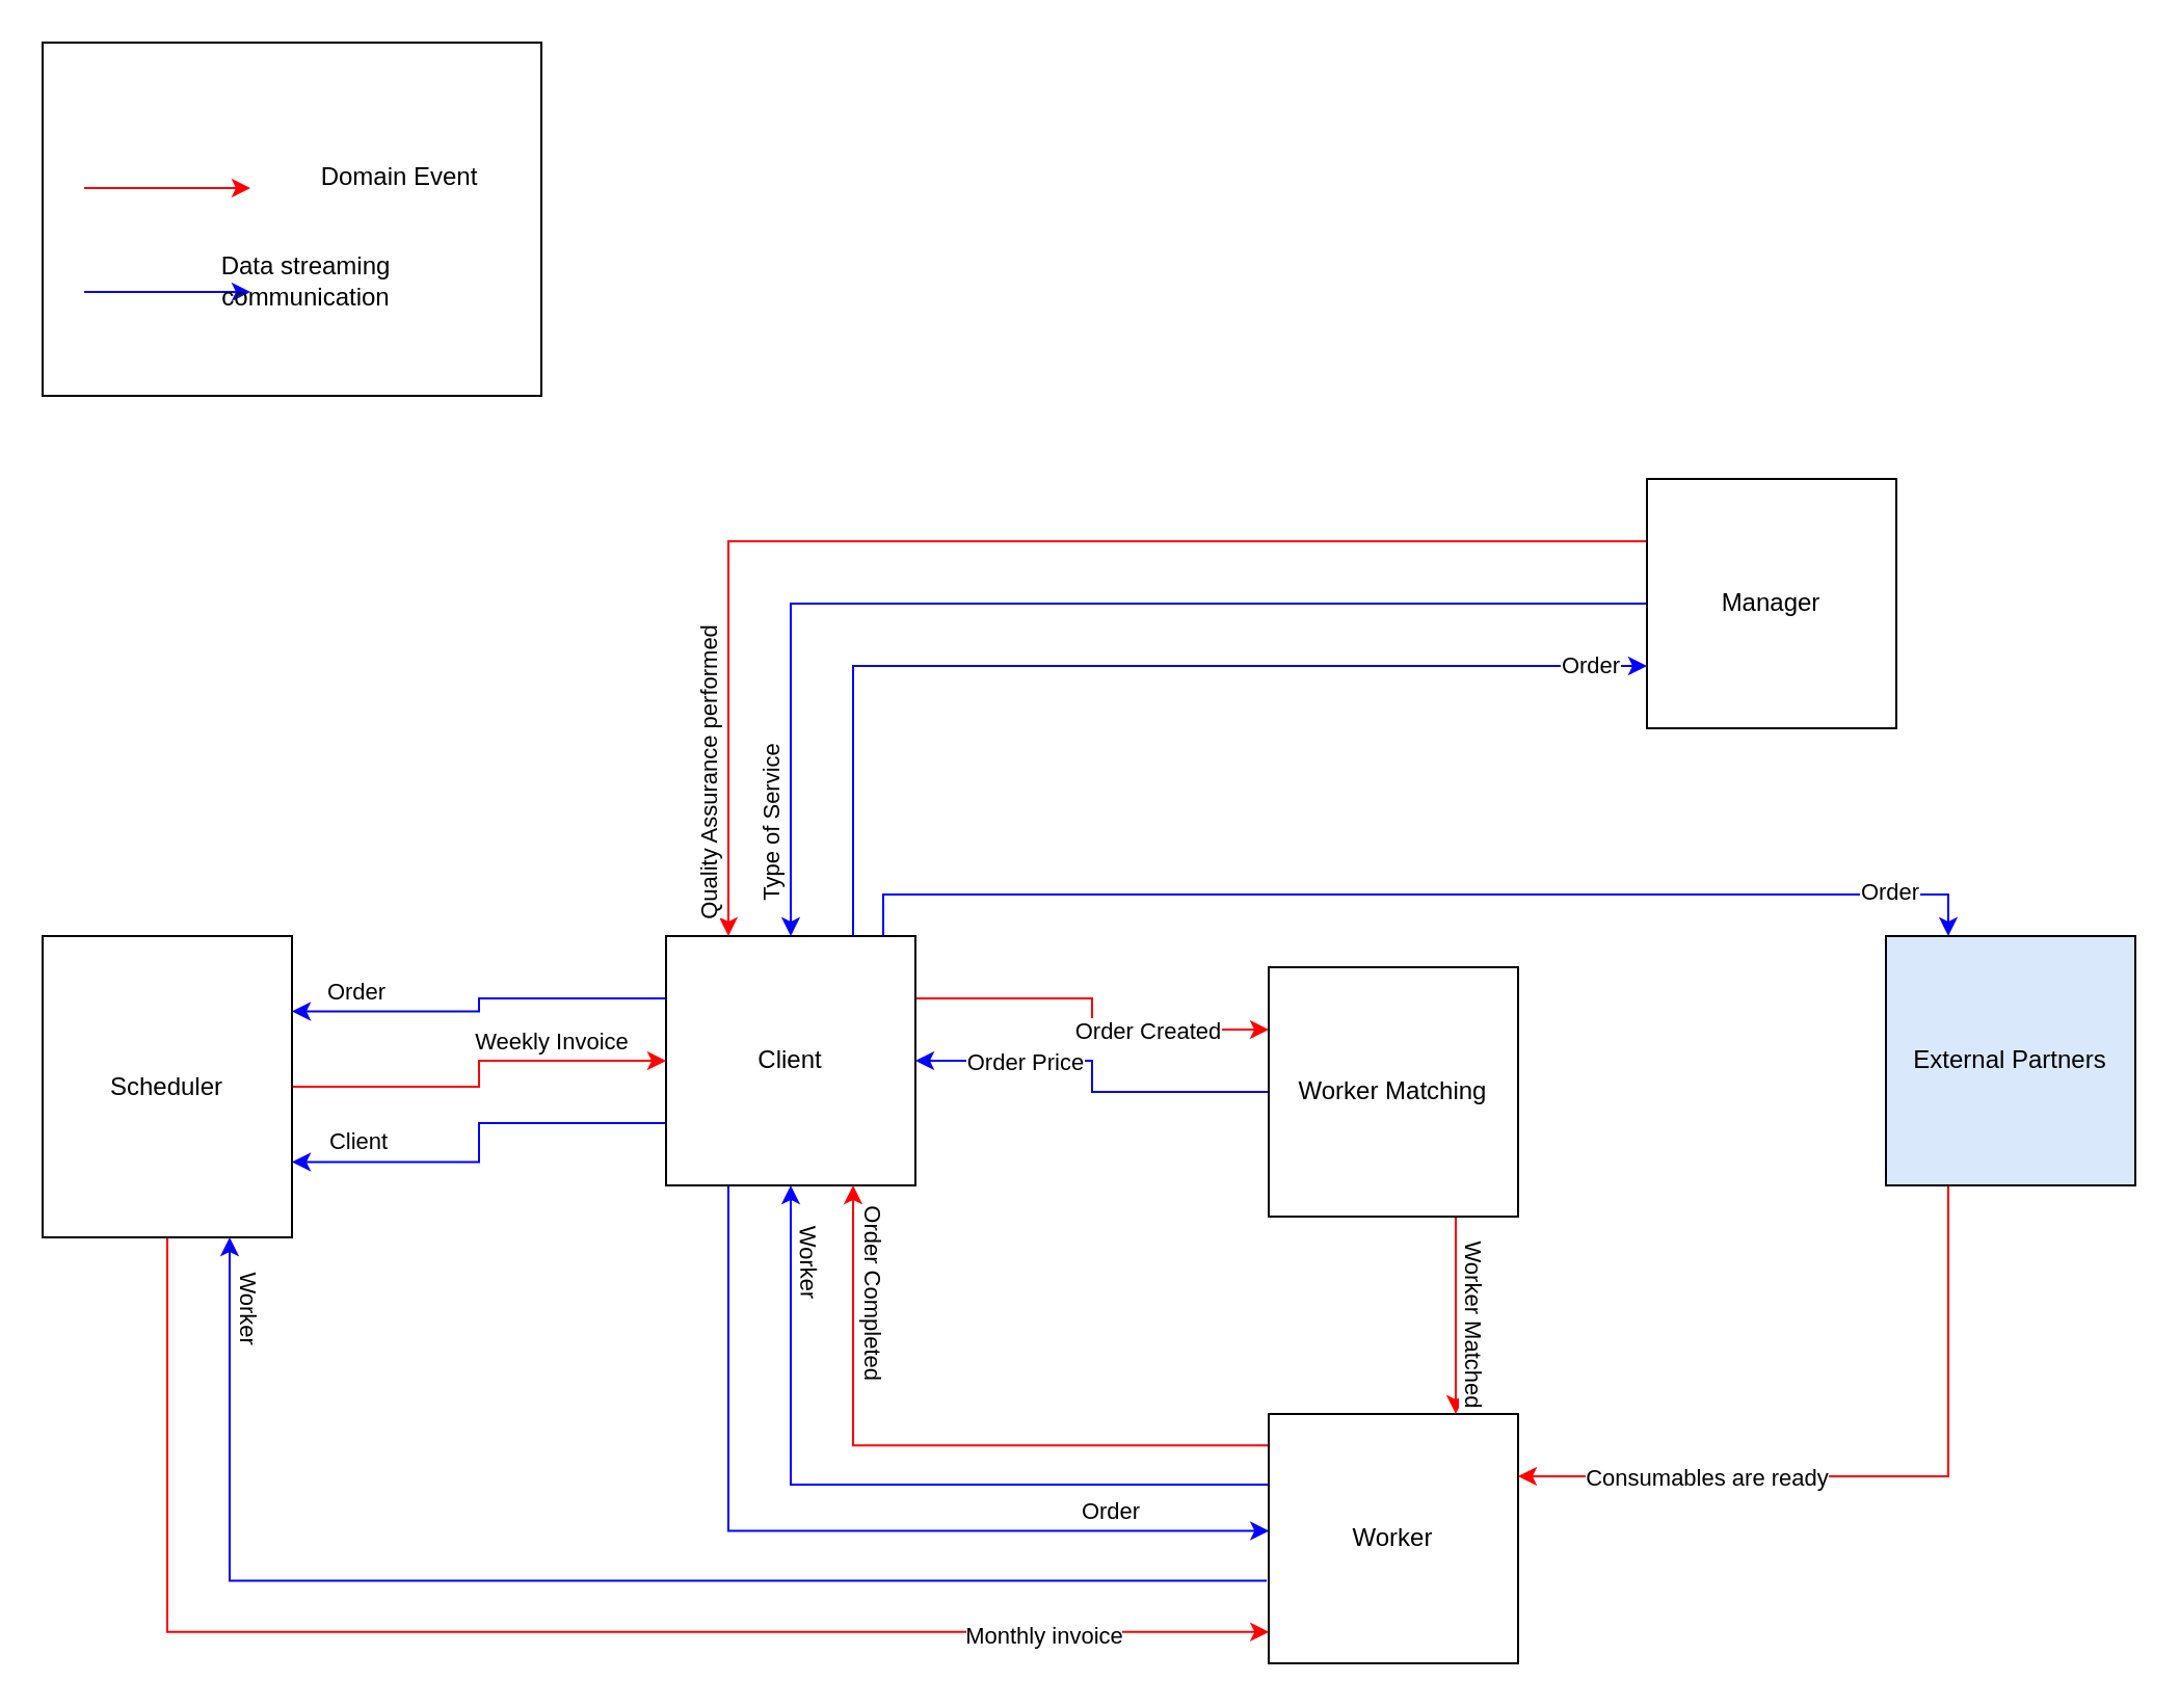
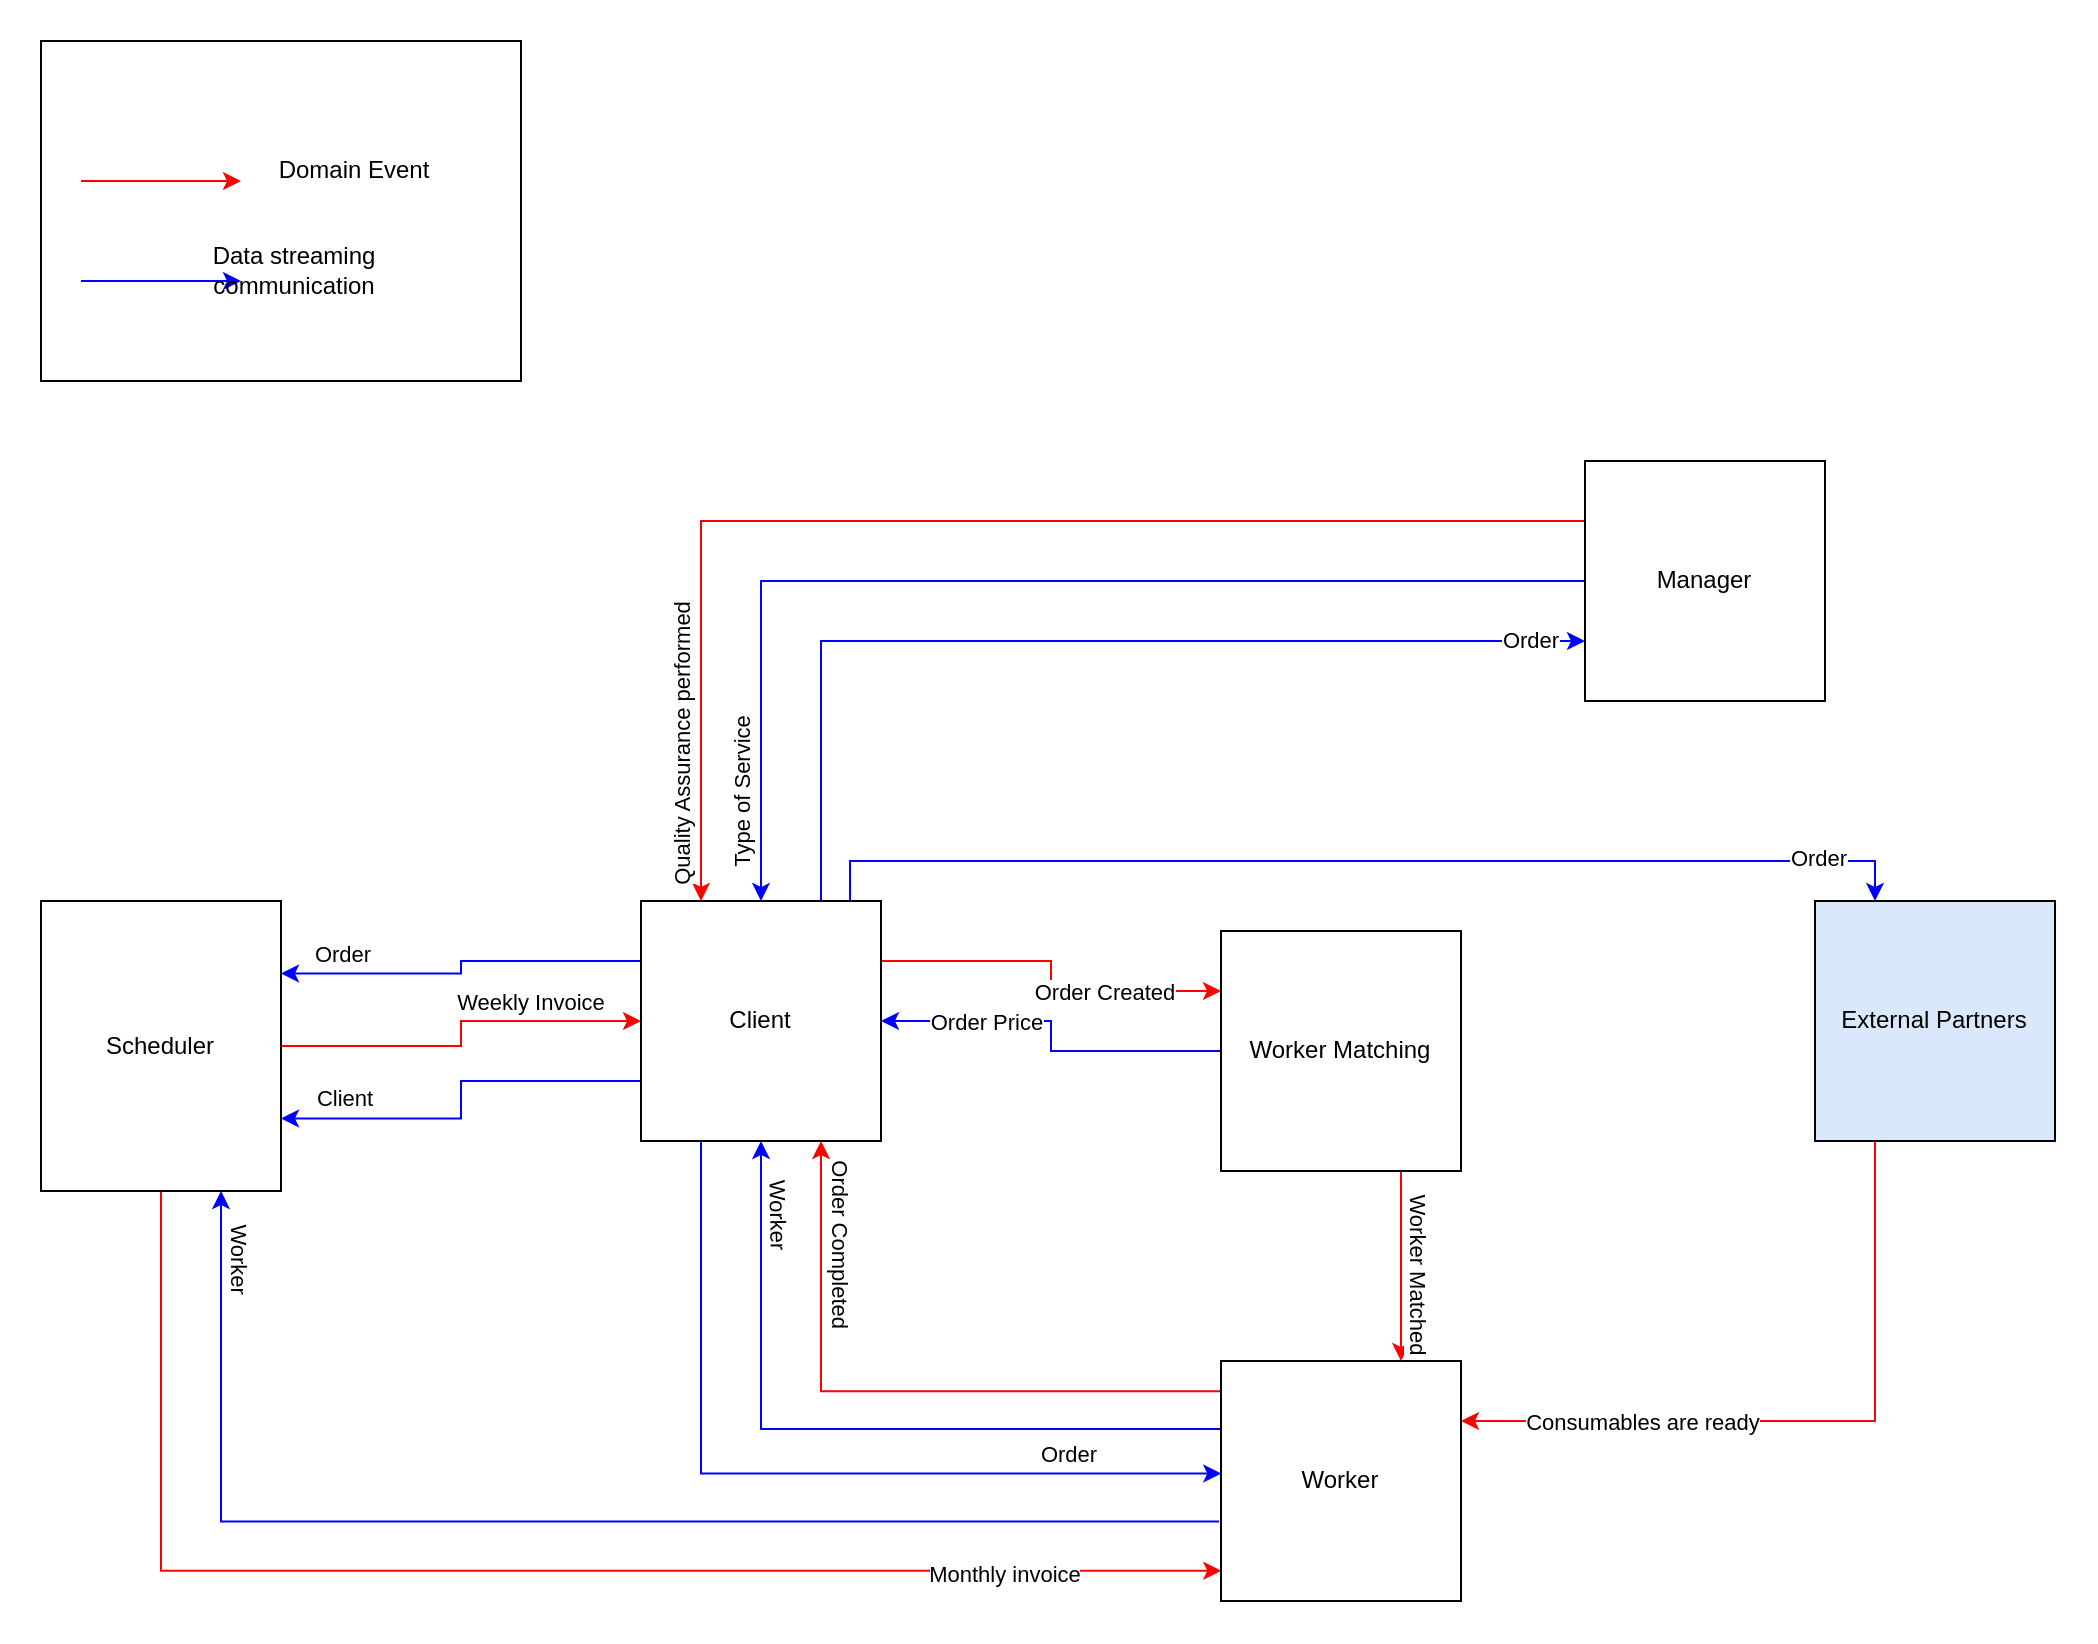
- <mxCell id="43" value="Domain Event" style="text;html=1;strokeColor=none;fillColor=none;align=center;verticalAlign=middle;whiteSpace=wrap;rounded=0;" vertex="1" parent="40"><mxGeometry x="124" y="50" width="96" height="30" as="geometry" /></mxCell>
+ <mxCell id="43" value="Domain Event" style="text;html=1;strokeColor=none;fillColor=none;align=center;verticalAlign=middle;whiteSpace=wrap;rounded=0;" vertex="1" parent="40"><mxGeometry x="109" y="50" width="96" height="30" as="geometry" /></mxCell>
